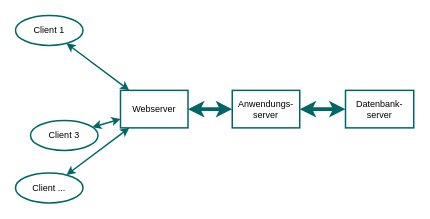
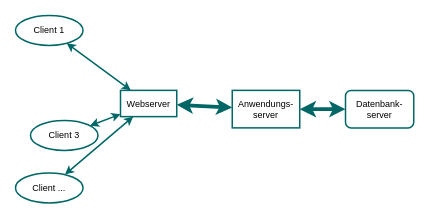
- <mxCell id="8" value="Webserver" style="rounded=0;whiteSpace=wrap;html=1;strokeWidth=2;strokeColor=#006666;" vertex="1" parent="1"><mxGeometry x="160" y="120" width="90" height="50" as="geometry" /></mxCell>
+ <mxCell id="8" value="Webserver" style="rounded=0;whiteSpace=wrap;html=1;strokeWidth=2;strokeColor=#006666;" vertex="1" parent="1"><mxGeometry x="160" y="120" width="75" height="35" as="geometry" /></mxCell>
- <mxCell id="9" value="Datenbank-&lt;br&gt;server" style="rounded=0;whiteSpace=wrap;html=1;strokeWidth=2;strokeColor=#006666;" vertex="1" parent="1"><mxGeometry x="460" y="120" width="91" height="50" as="geometry" /></mxCell>
+ <mxCell id="9" value="Datenbank-&lt;br&gt;server" style="whiteSpace=wrap;html=1;strokeWidth=2;strokeColor=#006666;rounded=1;" vertex="1" parent="1"><mxGeometry x="460" y="120" width="91" height="50" as="geometry" /></mxCell>
